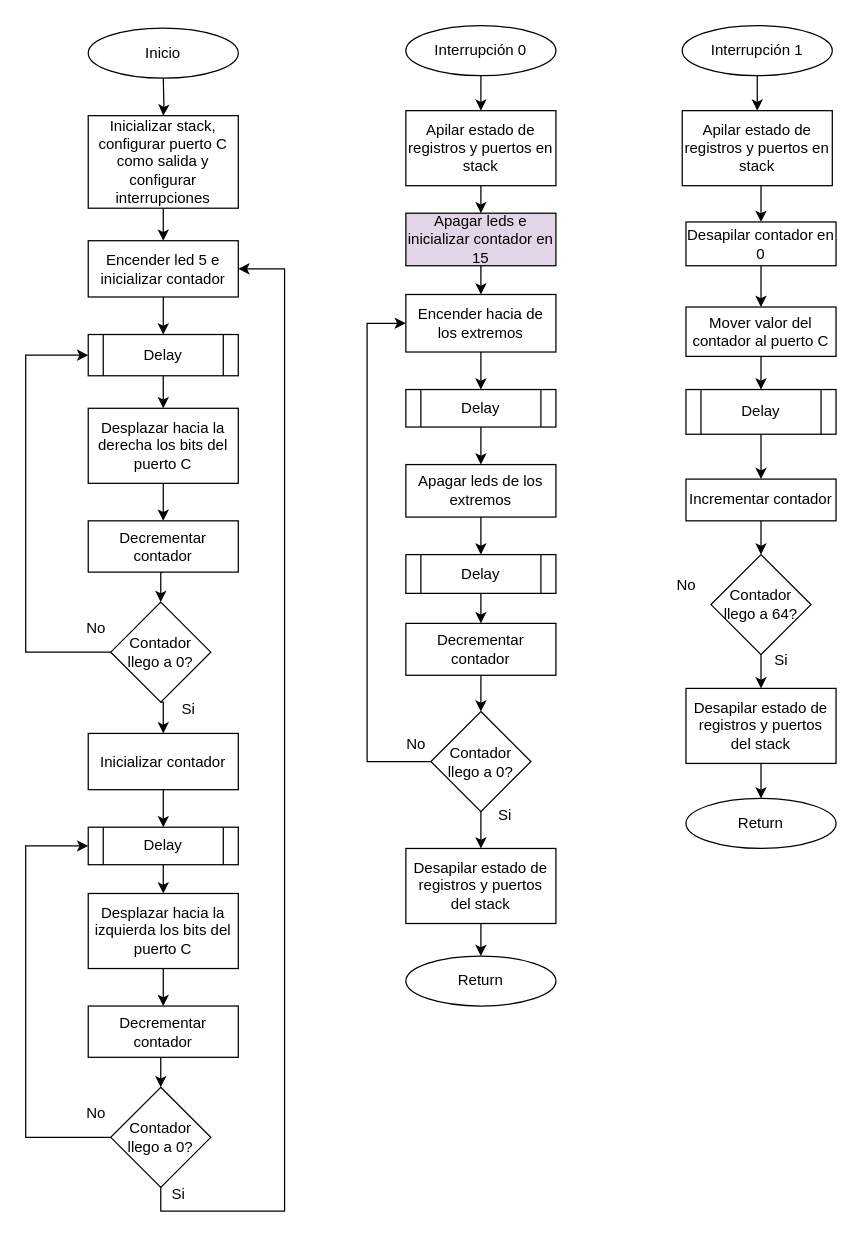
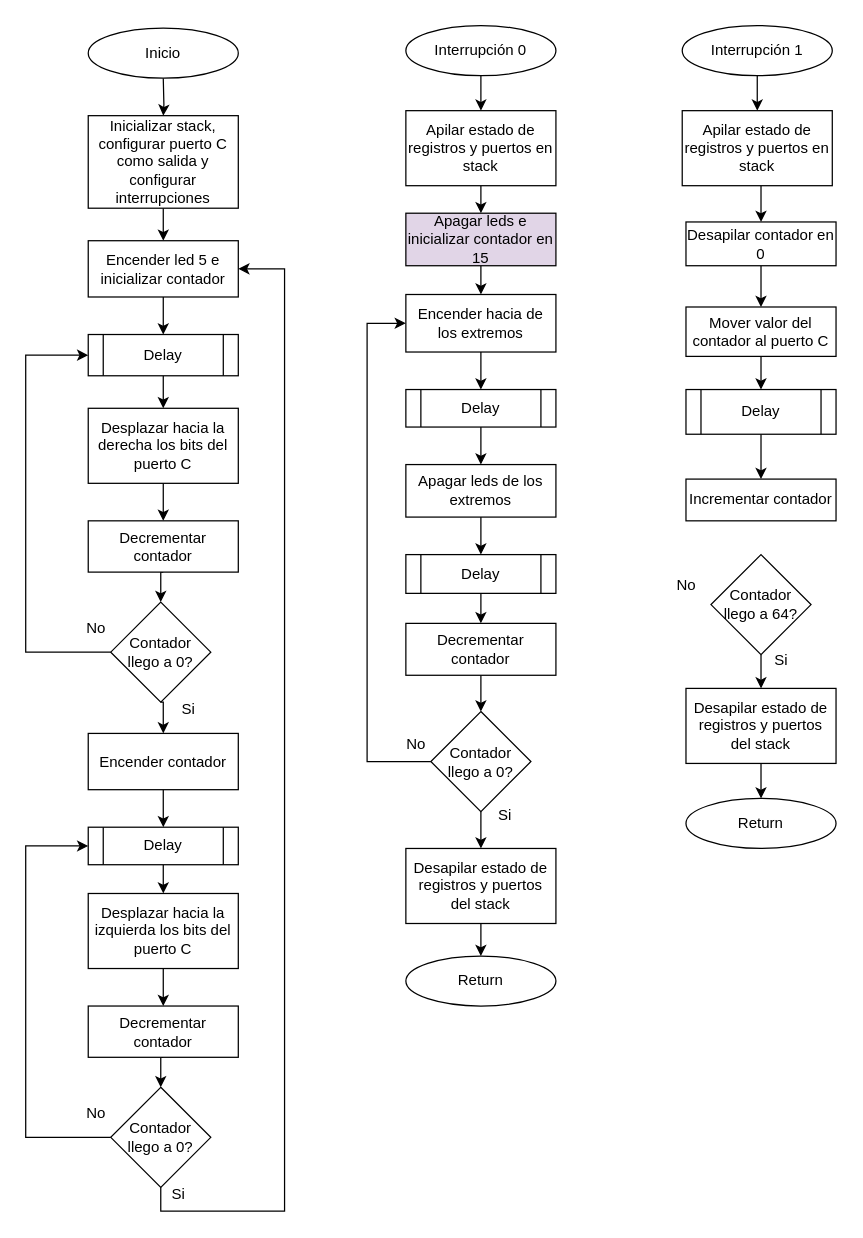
- <mxCell id="64" value="" style="edgeStyle=orthogonalEdgeStyle;rounded=0;orthogonalLoop=1;jettySize=auto;html=1;" edge="1" parent="1" source="65" target="67"><mxGeometry relative="1" as="geometry" /></mxCell>
- <mxCell id="19" value="Inicializar contador" style="whiteSpace=wrap;html=1;rounded=0;" vertex="1" parent="1"><mxGeometry x="70" y="586" width="120" height="45" as="geometry" /></mxCell>
+ <mxCell id="19" value="Encender contador" style="whiteSpace=wrap;html=1;rounded=0;" vertex="1" parent="1"><mxGeometry x="70" y="586" width="120" height="45" as="geometry" /></mxCell>
